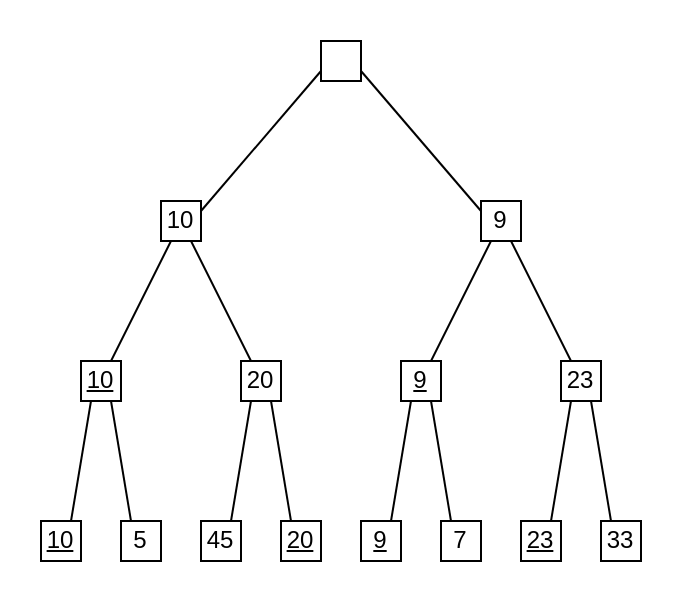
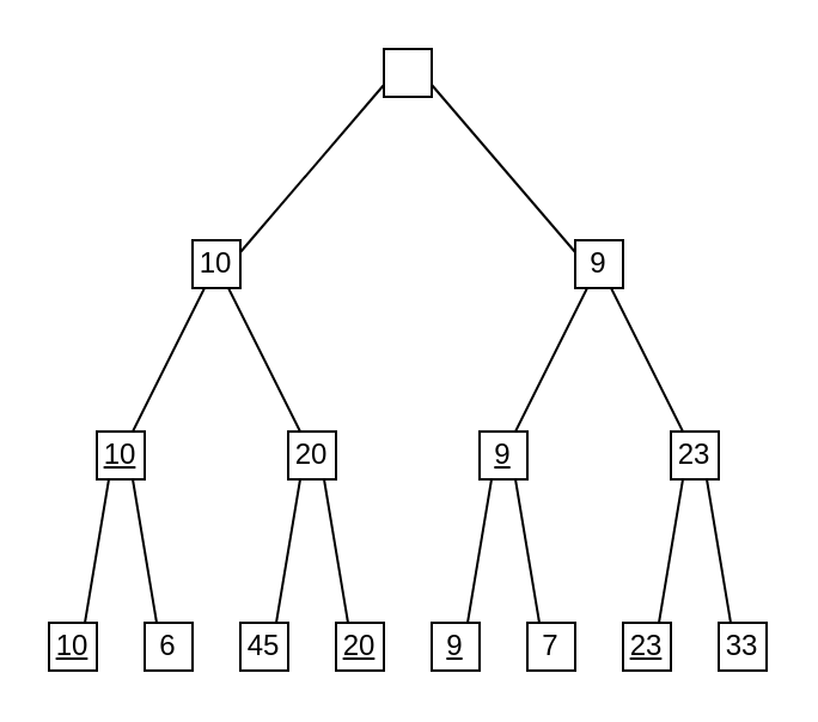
- <mxCell id="7" value="5" style="text;html=1;strokeColor=none;fillColor=none;align=center;verticalAlign=middle;whiteSpace=wrap;rounded=0;" parent="5" vertex="1"><mxGeometry width="20" height="20" as="geometry" /></mxCell>
+ <mxCell id="7" value="6" style="text;html=1;strokeColor=none;fillColor=none;align=center;verticalAlign=middle;whiteSpace=wrap;rounded=0;" parent="5" vertex="1"><mxGeometry width="20" height="20" as="geometry" /></mxCell>
